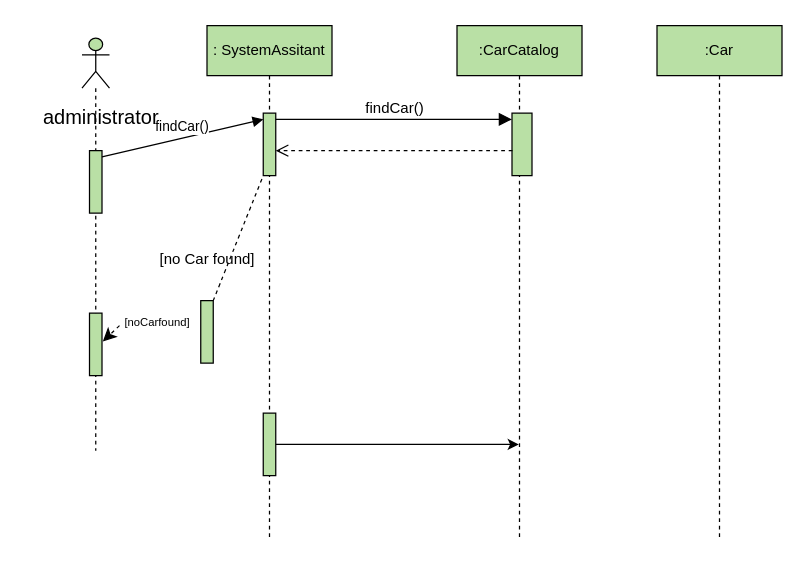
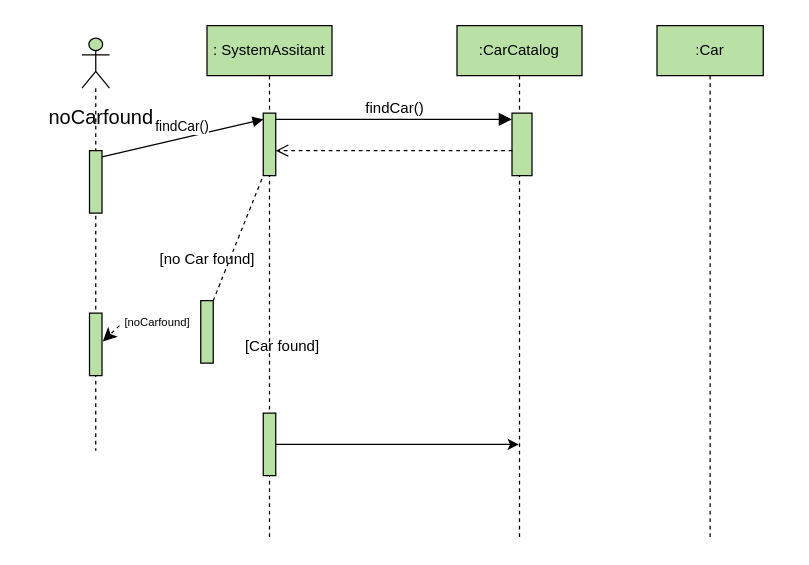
- <mxCell id="21" value="administrator" style="text;html=1;align=center;verticalAlign=middle;resizable=0;points=[];autosize=1;strokeColor=none;fillColor=none;fontSize=16;" parent="1" vertex="1"><mxGeometry x="20" y="78" width="120" height="30" as="geometry" /></mxCell>
+ <mxCell id="21" value="noCarfound" style="text;html=1;align=center;verticalAlign=middle;resizable=0;points=[];autosize=1;strokeColor=none;fillColor=none;fontSize=16;" parent="1" vertex="1"><mxGeometry x="20" y="78" width="120" height="30" as="geometry" /></mxCell>
- <mxCell id="18" value=":Car" style="shape=umlLifeline;perimeter=lifelinePerimeter;whiteSpace=wrap;html=1;container=1;dropTarget=0;collapsible=0;recursiveResize=0;outlineConnect=0;portConstraint=eastwest;newEdgeStyle={&quot;curved&quot;:0,&quot;rounded&quot;:0};fillColor=#B9E0A5;" parent="1" vertex="1"><mxGeometry x="525" y="20" width="100" height="410" as="geometry" /></mxCell>
+ <mxCell id="18" value=":Car" style="shape=umlLifeline;perimeter=lifelinePerimeter;whiteSpace=wrap;html=1;container=1;dropTarget=0;collapsible=0;recursiveResize=0;outlineConnect=0;portConstraint=eastwest;newEdgeStyle={&quot;curved&quot;:0,&quot;rounded&quot;:0};fillColor=#B9E0A5;" parent="1" vertex="1"><mxGeometry x="525" y="20" width="85" height="410" as="geometry" /></mxCell>
+ <mxCell id="17" value="&lt;font style=&quot;font-size: 12px;&quot;&gt;[Car found]&lt;/font&gt;" style="text;html=1;align=center;verticalAlign=middle;resizable=0;points=[];autosize=1;strokeColor=none;fillColor=none;fontSize=16;" parent="1" vertex="1"><mxGeometry x="185" y="260" width="80" height="30" as="geometry" /></mxCell>
